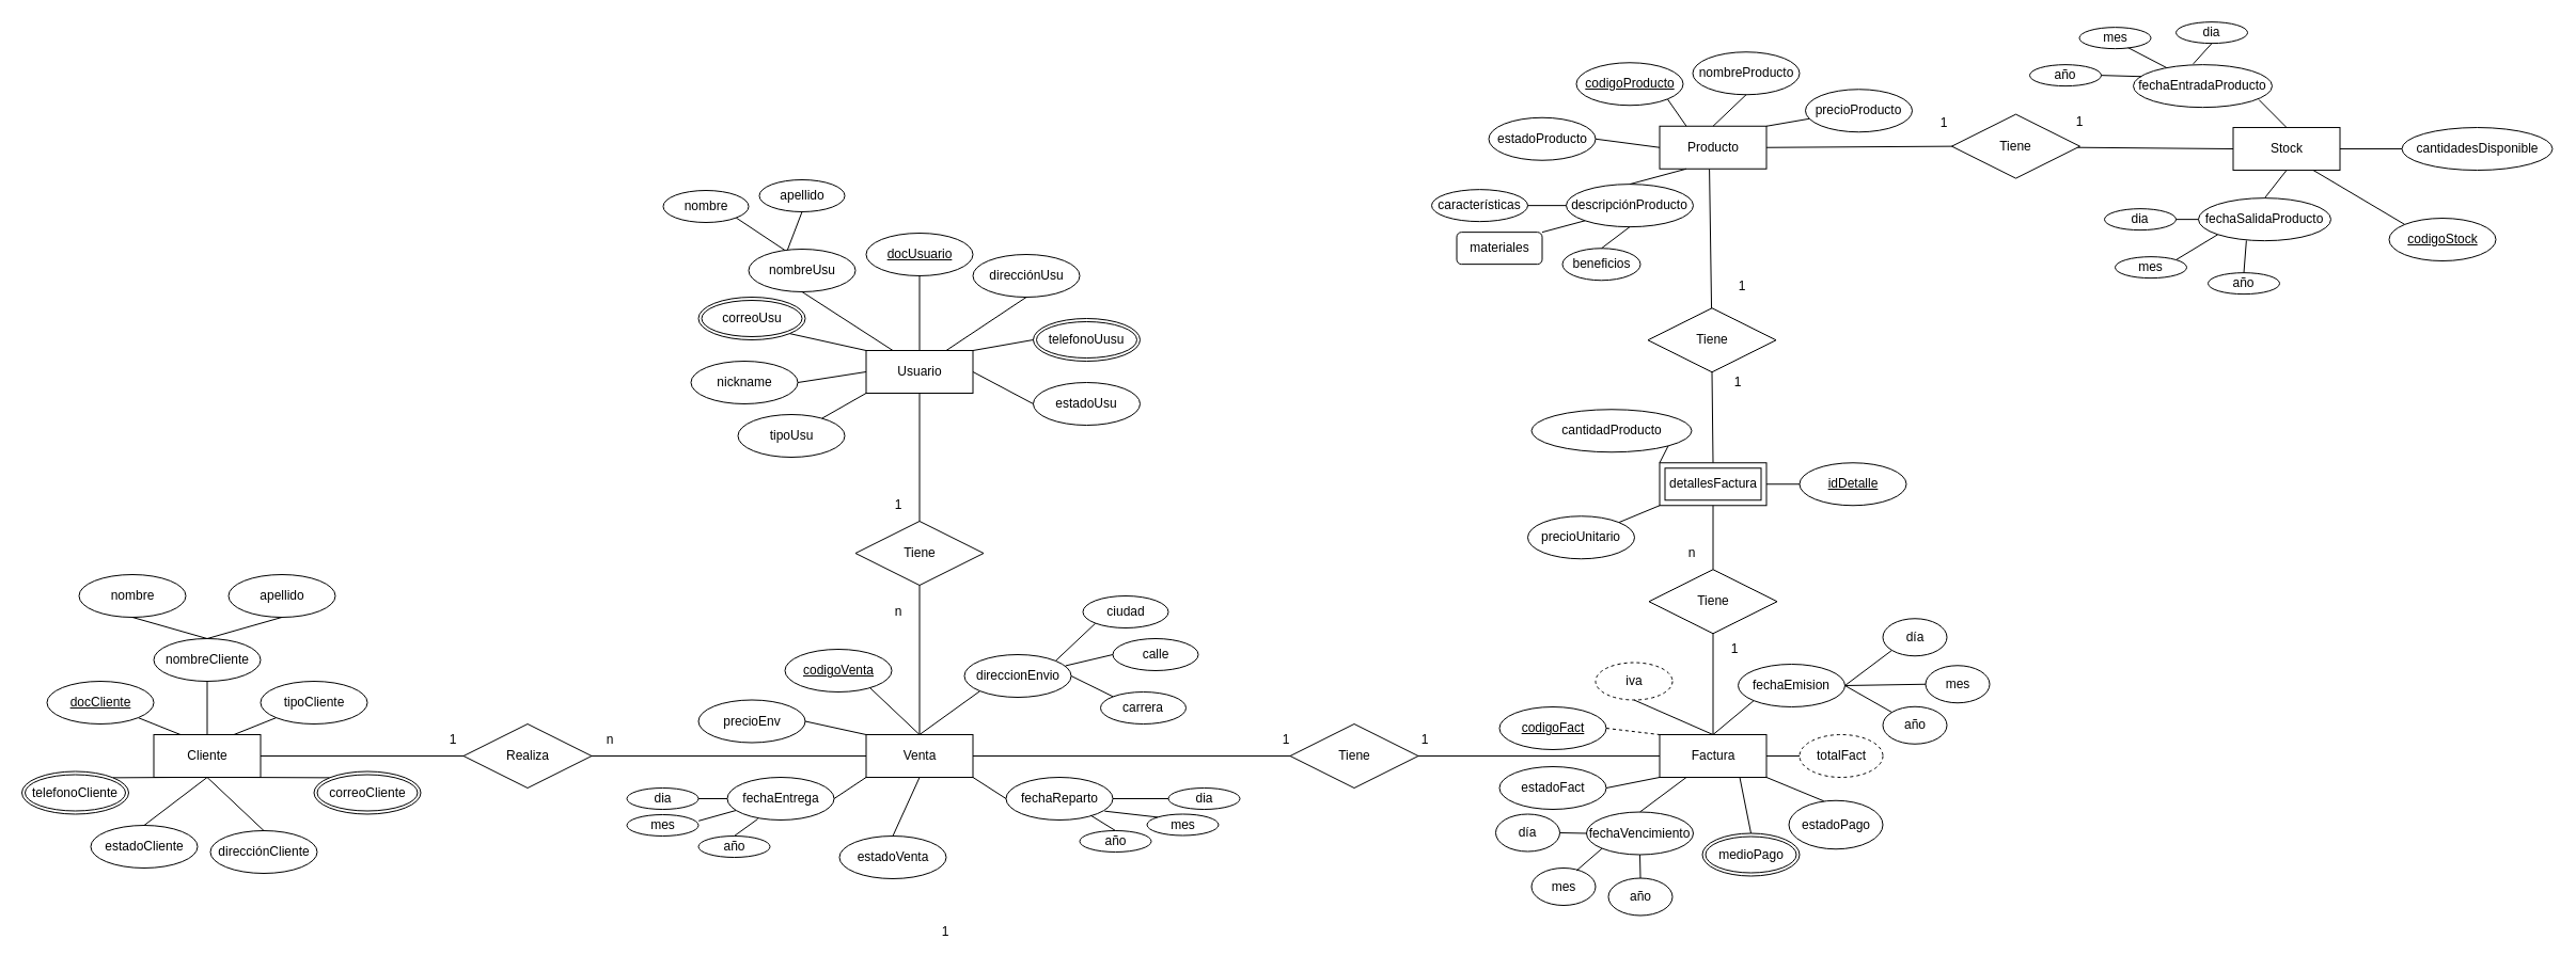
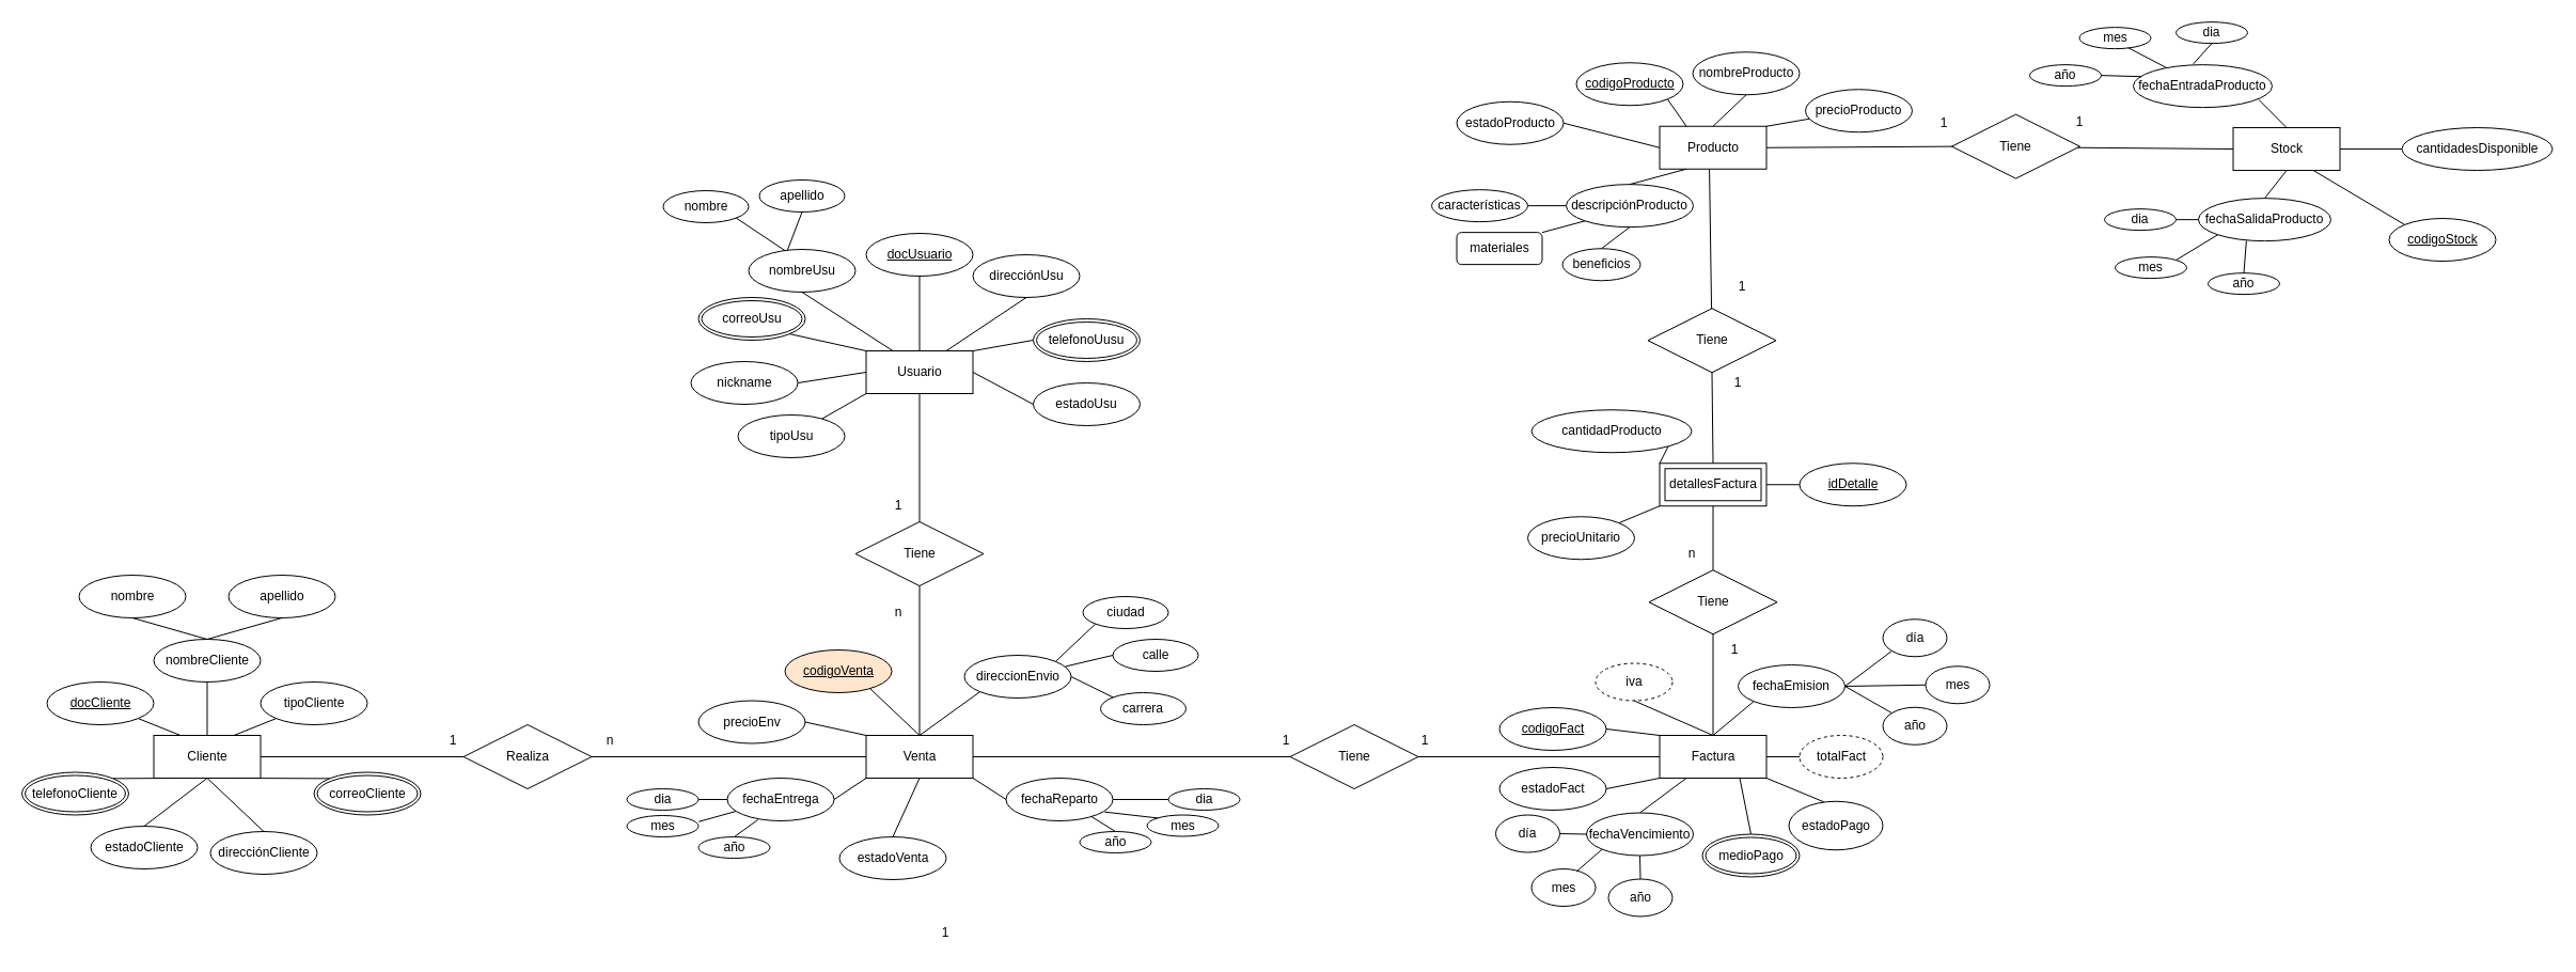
- <mxCell id="108" value="estadoProducto" style="ellipse;whiteSpace=wrap;html=1;align=center;" vertex="1" parent="1"><mxGeometry x="1393.5" y="109.75" width="100" height="40" as="geometry" /></mxCell>
+ <mxCell id="108" value="estadoProducto" style="ellipse;whiteSpace=wrap;html=1;align=center;" vertex="1" parent="1"><mxGeometry x="1363.5" y="94.75" width="100" height="40" as="geometry" /></mxCell>
- <mxCell id="58" value="codigoVenta" style="ellipse;whiteSpace=wrap;html=1;align=center;fontStyle=4;" vertex="1" parent="1"><mxGeometry x="734.5" y="608" width="100" height="40" as="geometry" /></mxCell>
+ <mxCell id="58" value="codigoVenta" style="ellipse;whiteSpace=wrap;html=1;align=center;fontStyle=4;fillColor=#ffe6cc;" vertex="1" parent="1"><mxGeometry x="734.5" y="608" width="100" height="40" as="geometry" /></mxCell>
- <mxCell id="100" value="" style="endArrow=none;html=1;rounded=0;exitX=1;exitY=0.5;exitDx=0;exitDy=0;entryX=0;entryY=0;entryDx=0;entryDy=0;dashed=1;" edge="1" parent="1" source="86" target="5"><mxGeometry relative="1" as="geometry"><mxPoint x="1513.5" y="668" as="sourcePoint" /><mxPoint x="1673.5" y="668" as="targetPoint" /></mxGeometry></mxCell>
+ <mxCell id="100" value="" style="endArrow=none;html=1;rounded=0;exitX=1;exitY=0.5;exitDx=0;exitDy=0;entryX=0;entryY=0;entryDx=0;entryDy=0;" edge="1" parent="1" source="86" target="5"><mxGeometry relative="1" as="geometry"><mxPoint x="1513.5" y="668" as="sourcePoint" /><mxPoint x="1673.5" y="668" as="targetPoint" /></mxGeometry></mxCell>
